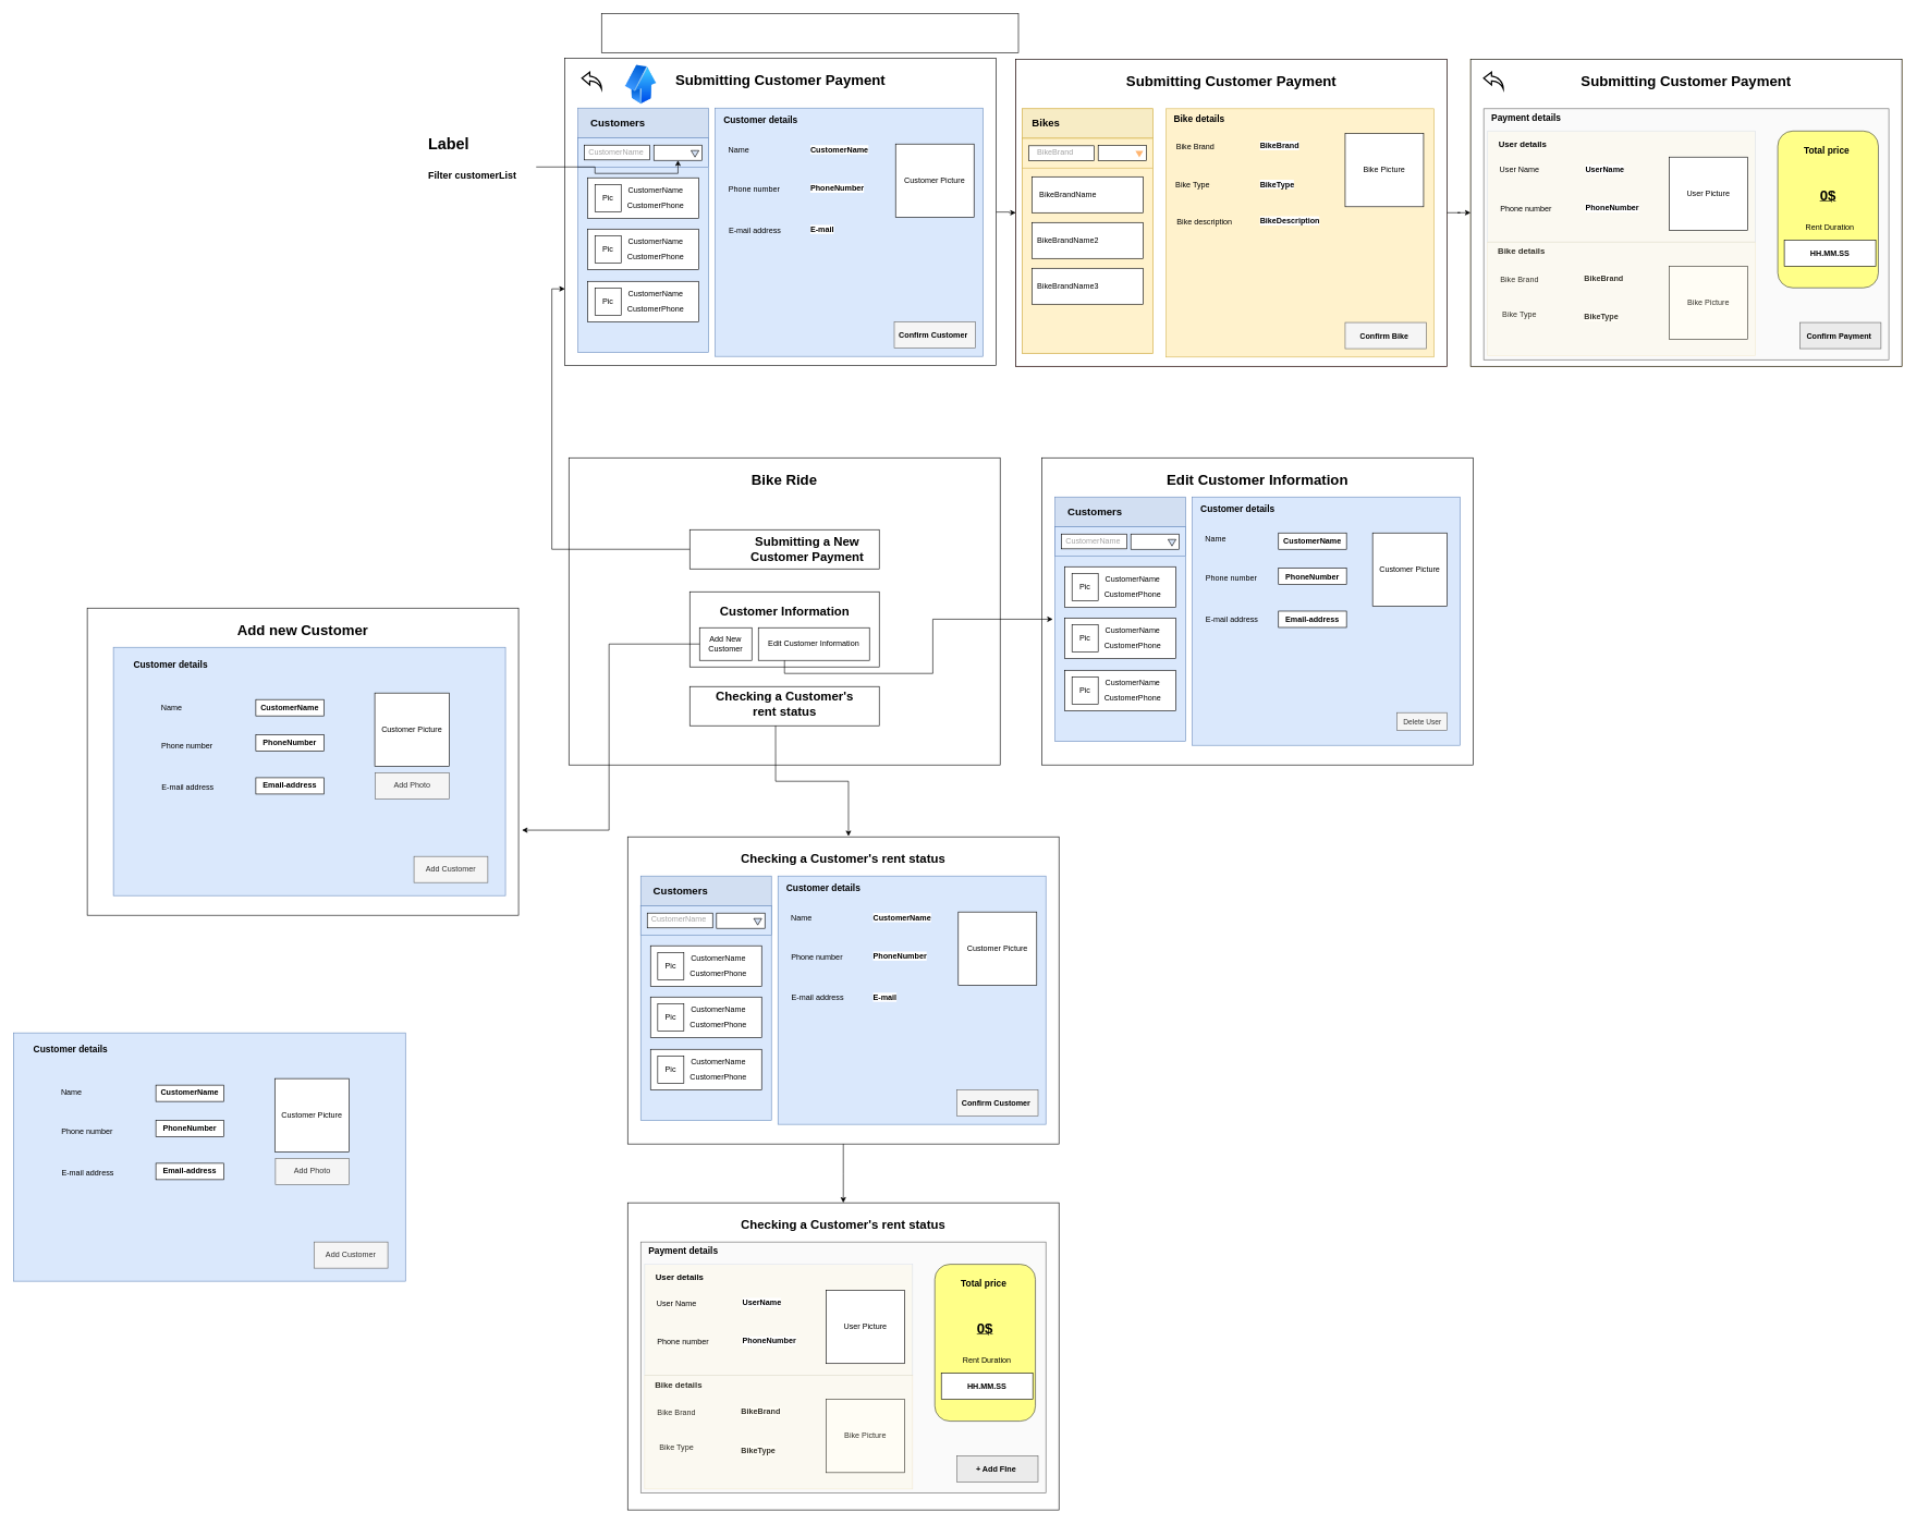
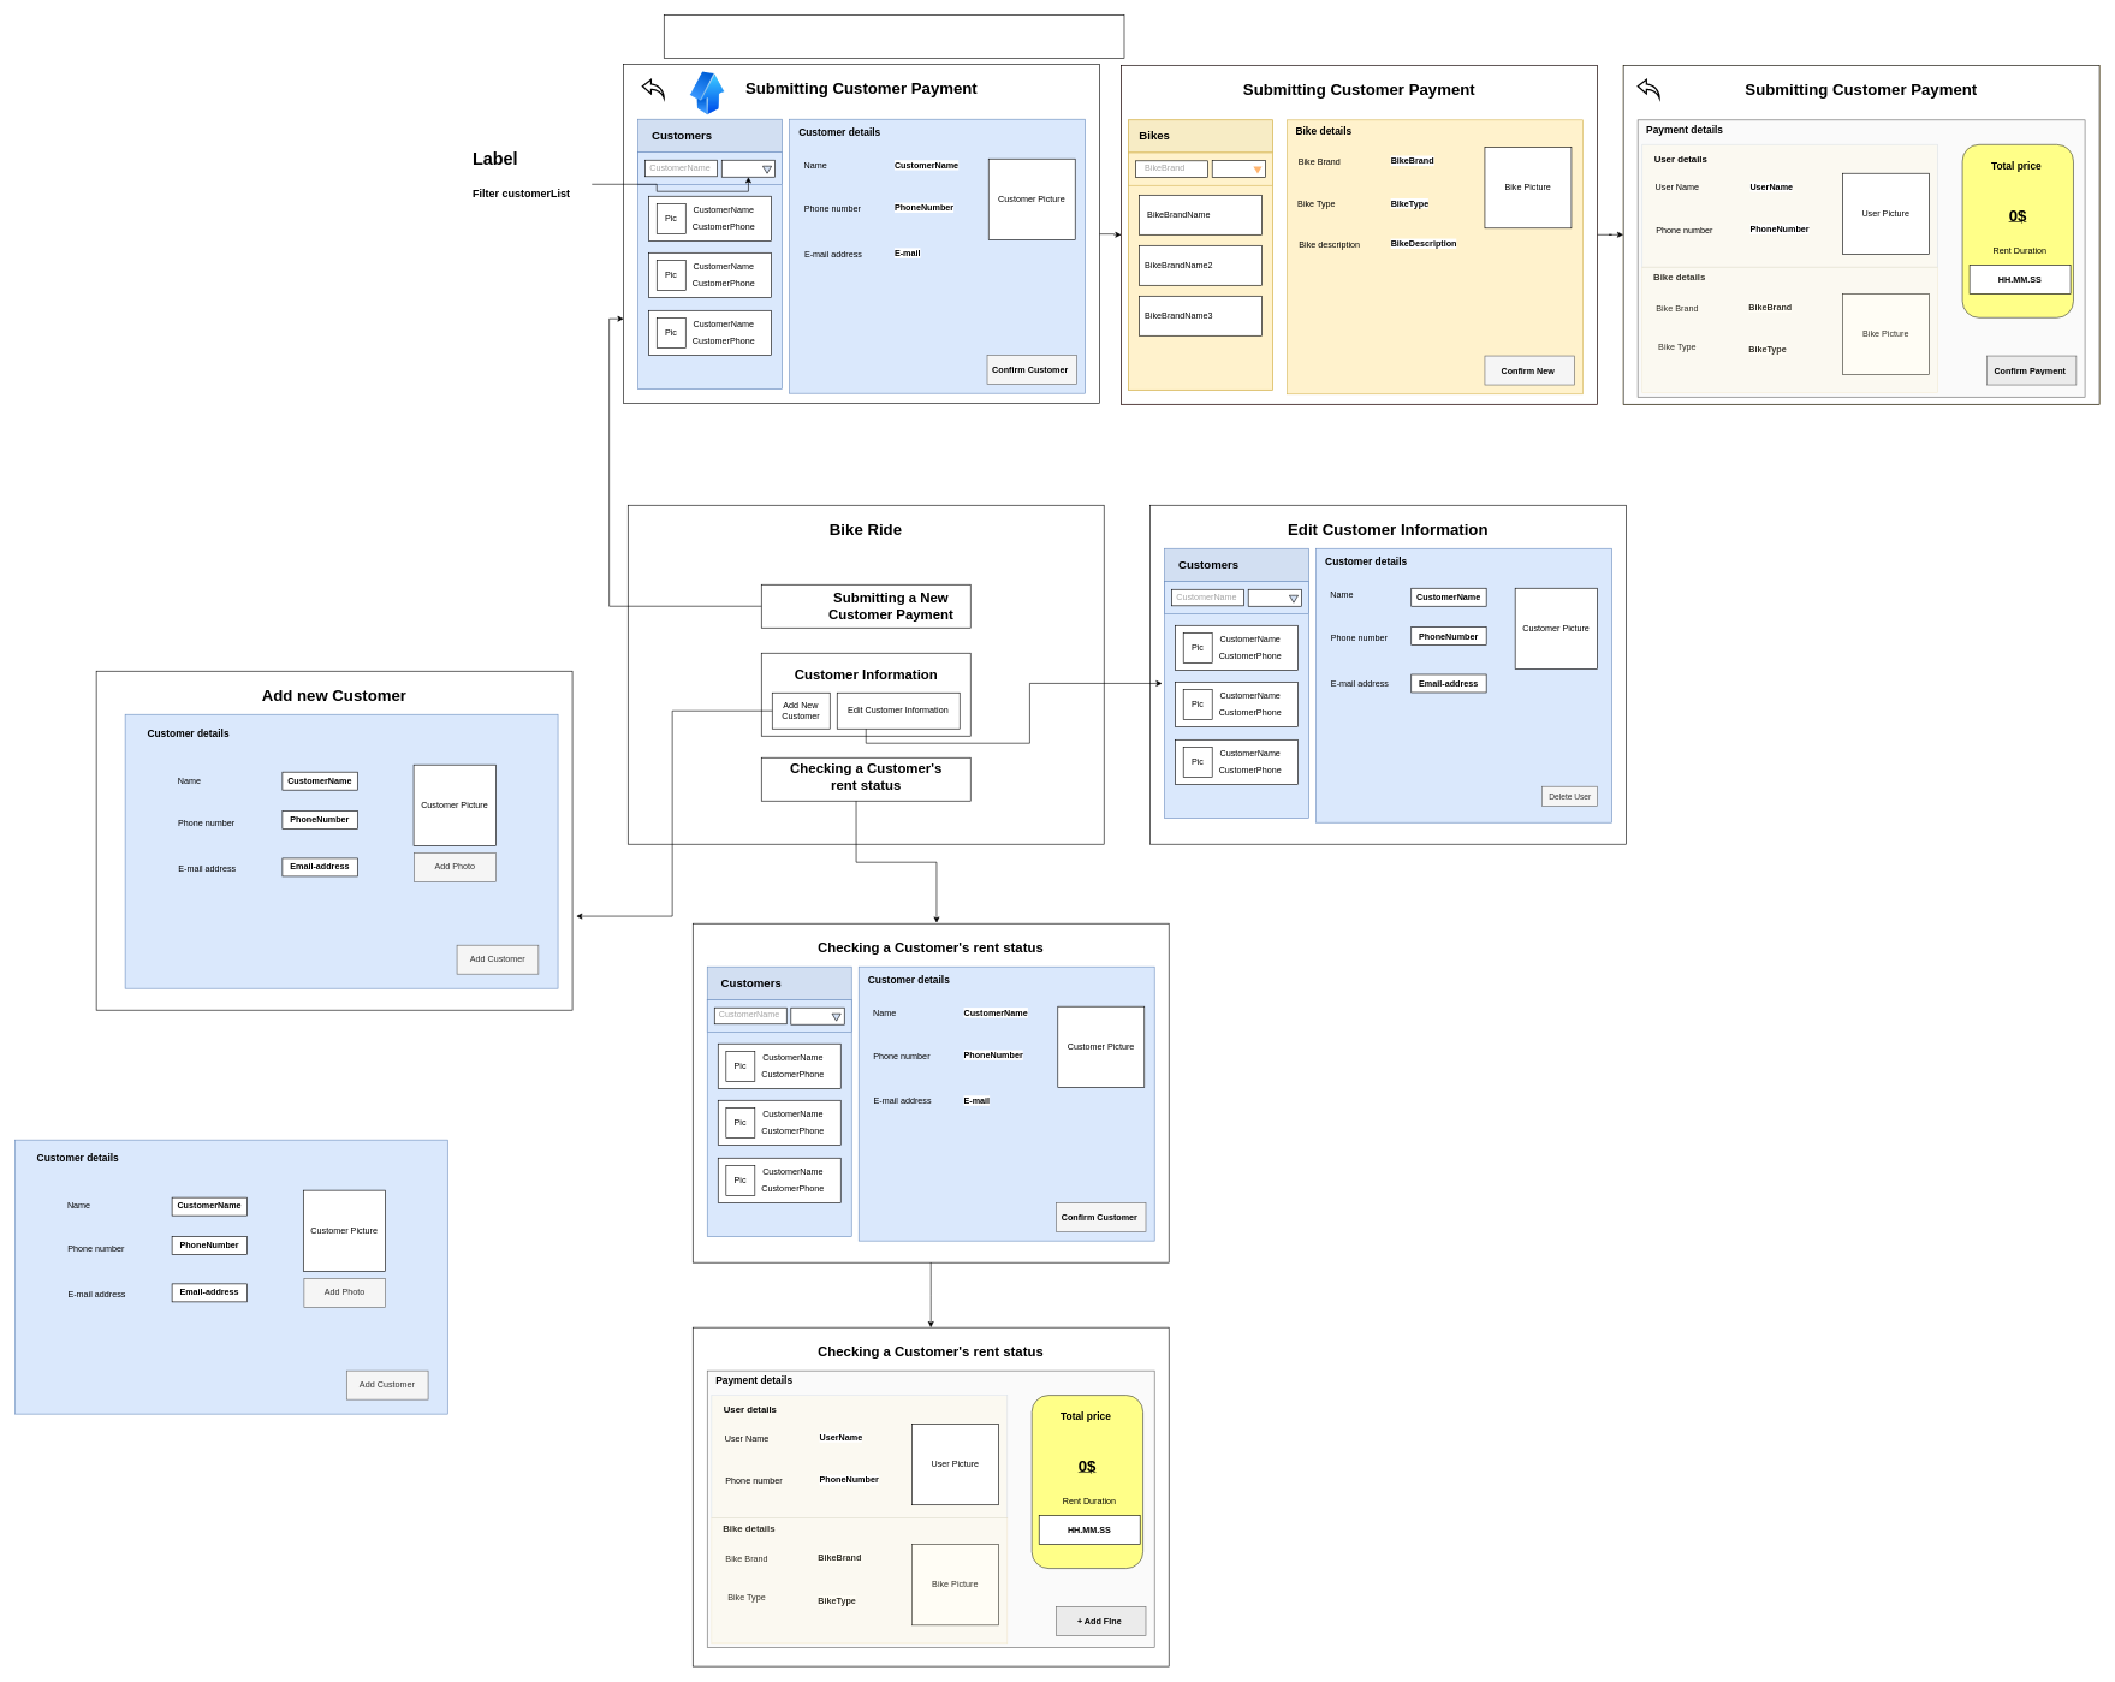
- <mxCell id="76" value="&lt;h1&gt;&lt;font style=&quot;font-size: 12px&quot;&gt;Confirm Bike&lt;/font&gt;&lt;/h1&gt;" style="text;html=1;strokeColor=none;fillColor=none;spacing=5;spacingTop=-20;whiteSpace=wrap;overflow=hidden;rounded=0;align=center;" parent="67" vertex="1"><mxGeometry x="504" y="400" width="120" height="30" as="geometry" /></mxCell>
+ <mxCell id="76" value="&lt;h1&gt;&lt;font style=&quot;font-size: 12px&quot;&gt;Confirm New&lt;/font&gt;&lt;/h1&gt;" style="text;html=1;strokeColor=none;fillColor=none;spacing=5;spacingTop=-20;whiteSpace=wrap;overflow=hidden;rounded=0;align=center;" parent="67" vertex="1"><mxGeometry x="504" y="400" width="120" height="30" as="geometry" /></mxCell>
